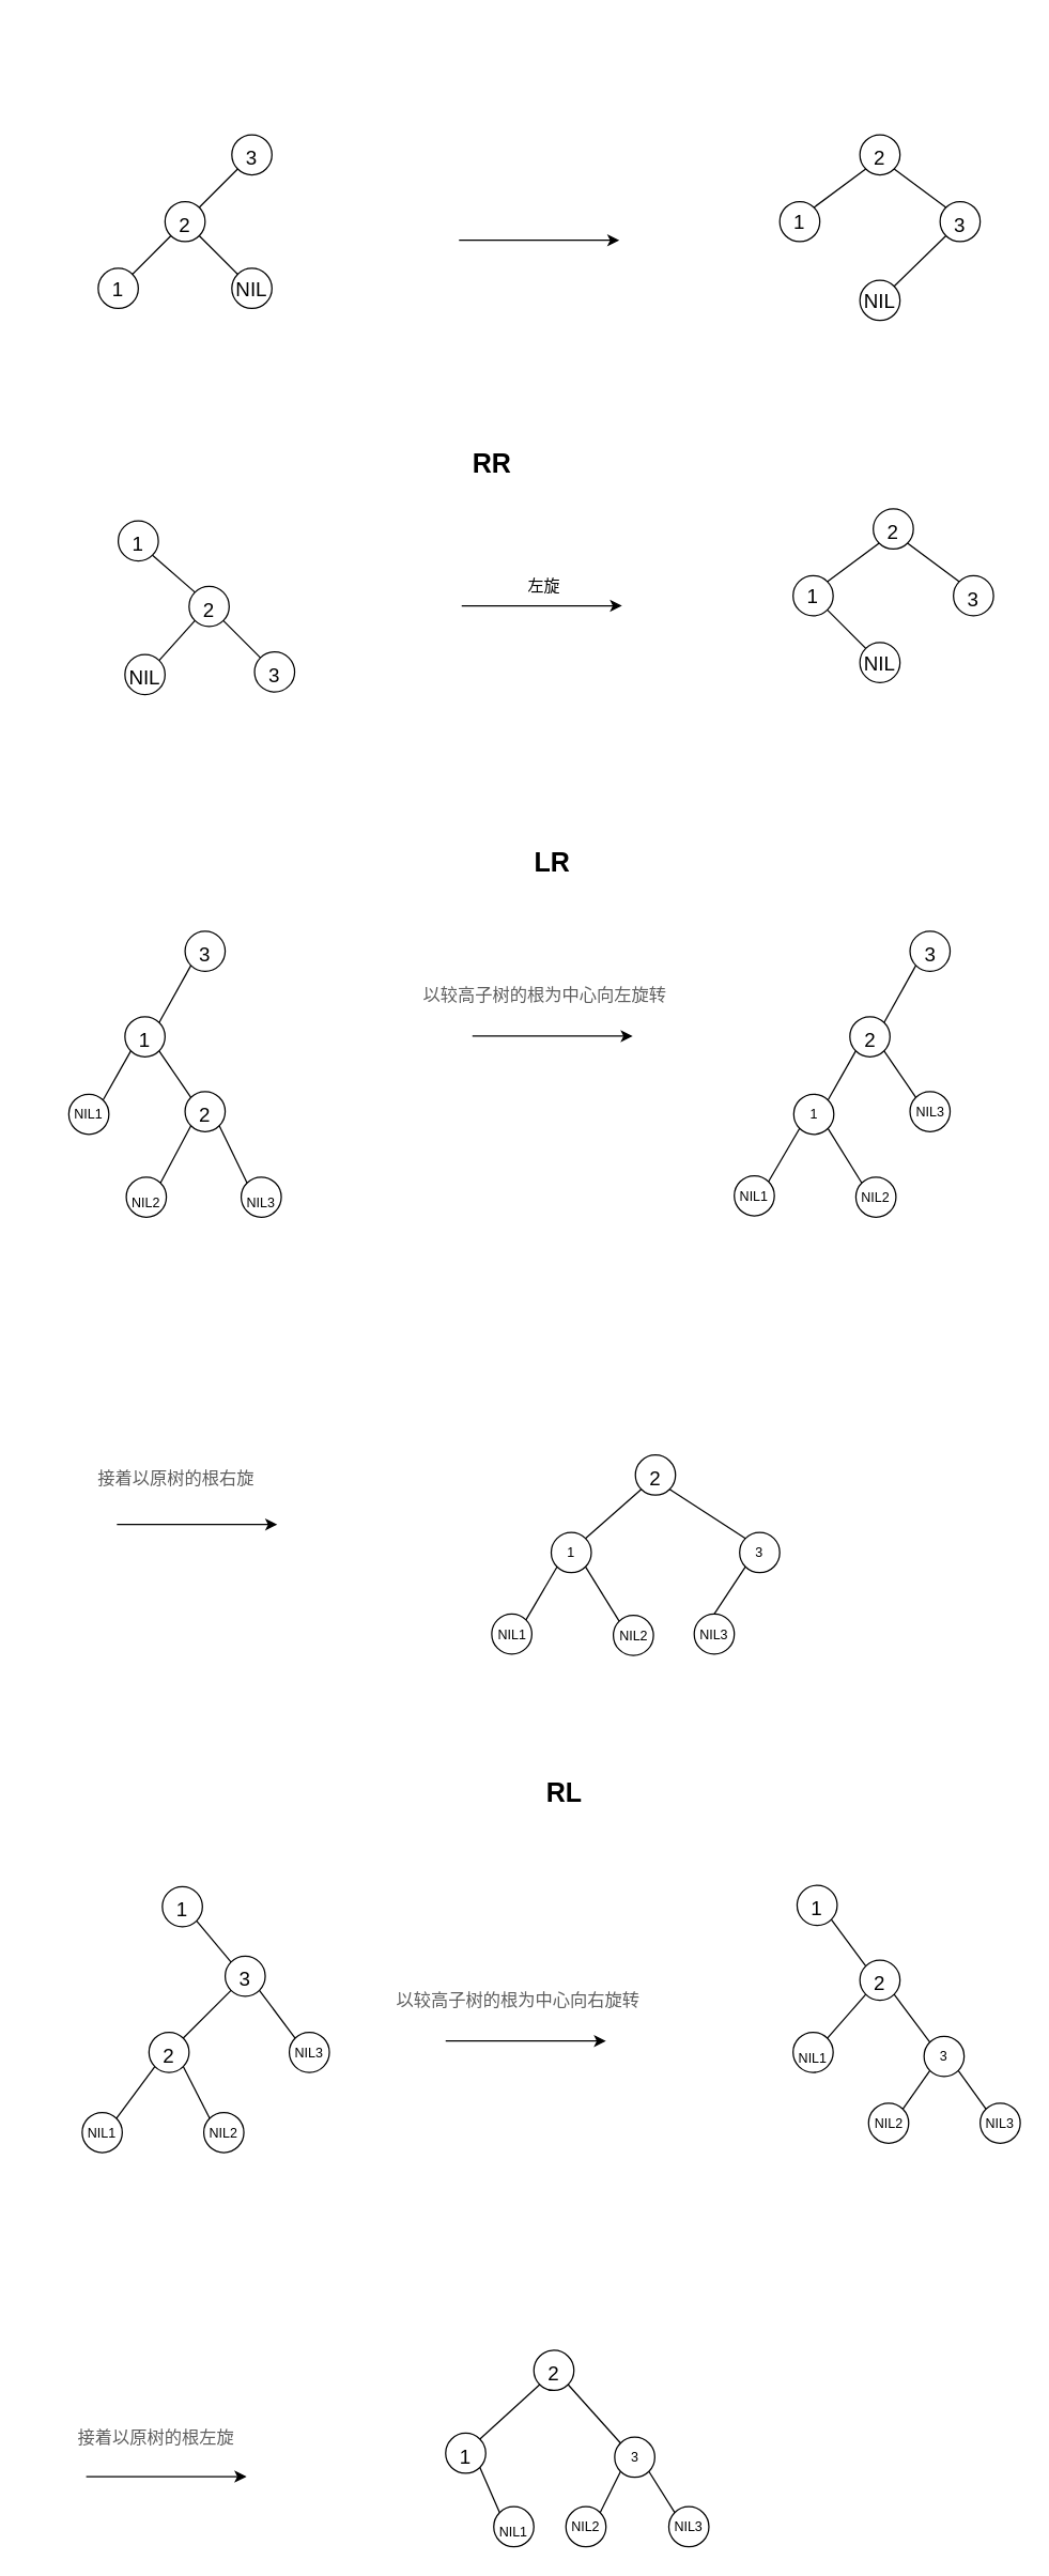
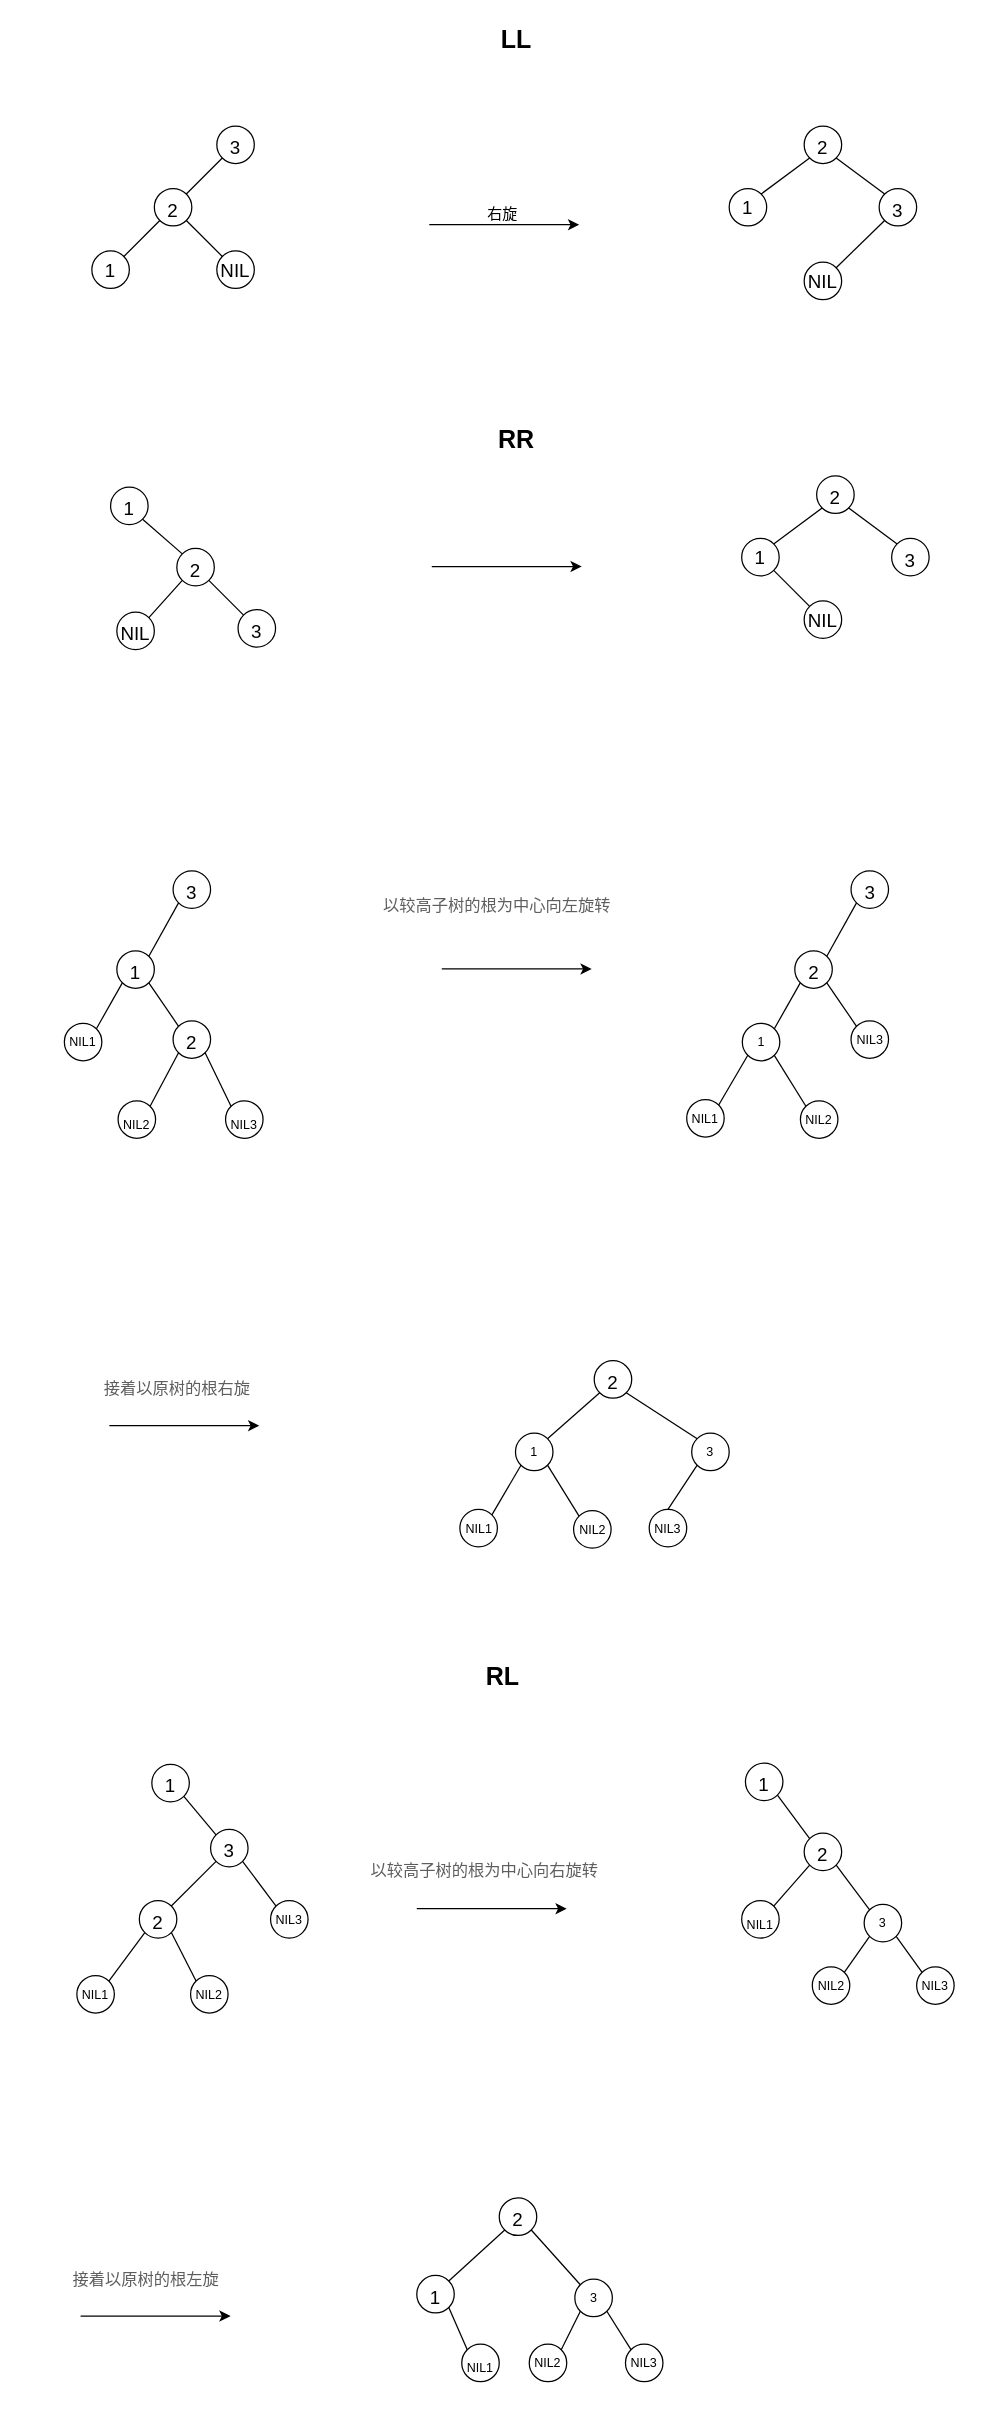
+ <mxCell id="2" value="LL" style="text;html=1;strokeColor=none;fillColor=none;align=center;verticalAlign=middle;whiteSpace=wrap;rounded=0;fontSize=20;fontStyle=1" parent="1" vertex="1"><mxGeometry x="393" y="20" width="40" height="20" as="geometry" /></mxCell>
+ <mxCell id="41" value="右旋" style="text;html=1;strokeColor=none;fillColor=none;align=center;verticalAlign=middle;whiteSpace=wrap;rounded=0;" parent="1" vertex="1"><mxGeometry x="382" y="161" width="40" height="20" as="geometry" /></mxCell>
- <mxCell id="18" value="RR" style="text;html=1;strokeColor=none;fillColor=none;align=center;verticalAlign=middle;whiteSpace=wrap;rounded=0;fontSize=20;fontStyle=1" parent="1" vertex="1"><mxGeometry x="348" y="335" width="40" height="20" as="geometry" /></mxCell>
+ <mxCell id="18" value="RR" style="text;html=1;strokeColor=none;fillColor=none;align=center;verticalAlign=middle;whiteSpace=wrap;rounded=0;fontSize=20;fontStyle=1" parent="1" vertex="1"><mxGeometry x="393" y="340" width="40" height="20" as="geometry" /></mxCell>
- <mxCell id="42" value="左旋" style="text;html=1;strokeColor=none;fillColor=none;align=center;verticalAlign=middle;whiteSpace=wrap;rounded=0;" parent="1" vertex="1"><mxGeometry x="387" y="428" width="40" height="20" as="geometry" /></mxCell>
- <mxCell id="34" value="LR" style="text;html=1;strokeColor=none;fillColor=none;align=center;verticalAlign=middle;whiteSpace=wrap;rounded=0;fontSize=20;fontStyle=1" parent="1" vertex="1"><mxGeometry x="393" y="634" width="40" height="20" as="geometry" /></mxCell>
- <mxCell id="49" value="&lt;span style=&quot;color: rgb(94 , 94 , 94) ; font-family: &amp;#34;verdana&amp;#34; , &amp;#34;helvetica&amp;#34; , &amp;#34;arial&amp;#34; ; font-size: 13px ; text-align: justify ; background-color: rgb(255 , 255 , 255)&quot;&gt;以较高子树的根为中心向左旋转&lt;/span&gt;" style="text;html=1;strokeColor=none;fillColor=none;align=center;verticalAlign=middle;whiteSpace=wrap;rounded=0;fontSize=10;" parent="1" vertex="1"><mxGeometry x="310.5" y="726" width="193" height="36" as="geometry" /></mxCell>
+ <mxCell id="49" value="&lt;span style=&quot;color: rgb(94 , 94 , 94) ; font-family: &amp;#34;verdana&amp;#34; , &amp;#34;helvetica&amp;#34; , &amp;#34;arial&amp;#34; ; font-size: 13px ; text-align: justify ; background-color: rgb(255 , 255 , 255)&quot;&gt;以较高子树的根为中心向左旋转&lt;/span&gt;" style="text;html=1;strokeColor=none;fillColor=none;align=center;verticalAlign=middle;whiteSpace=wrap;rounded=0;fontSize=10;" parent="1" vertex="1"><mxGeometry x="300.5" y="706" width="193" height="36" as="geometry" /></mxCell>
- <mxCell id="71" value="&lt;font color=&quot;#5e5e5e&quot; face=&quot;verdana, helvetica, arial&quot;&gt;&lt;span style=&quot;font-size: 13px ; background-color: rgb(255 , 255 , 255)&quot;&gt;接着以原树的根右旋&lt;/span&gt;&lt;/font&gt;" style="text;html=1;strokeColor=none;fillColor=none;align=center;verticalAlign=middle;whiteSpace=wrap;rounded=0;fontSize=10;" parent="1" vertex="1"><mxGeometry x="34.5" y="1086.5" width="193" height="36" as="geometry" /></mxCell>
+ <mxCell id="71" value="&lt;font color=&quot;#5e5e5e&quot; face=&quot;verdana, helvetica, arial&quot;&gt;&lt;span style=&quot;font-size: 13px ; background-color: rgb(255 , 255 , 255)&quot;&gt;接着以原树的根右旋&lt;/span&gt;&lt;/font&gt;" style="text;html=1;strokeColor=none;fillColor=none;align=center;verticalAlign=middle;whiteSpace=wrap;rounded=0;fontSize=10;" parent="1" vertex="1"><mxGeometry x="44.5" y="1091.5" width="193" height="36" as="geometry" /></mxCell>
- <mxCell id="111" value="RL" style="text;html=1;strokeColor=none;fillColor=none;align=center;verticalAlign=middle;whiteSpace=wrap;rounded=0;fontSize=20;fontStyle=1" vertex="1" parent="1"><mxGeometry x="402" y="1330" width="40" height="20" as="geometry" /></mxCell>
+ <mxCell id="111" value="RL" style="text;html=1;strokeColor=none;fillColor=none;align=center;verticalAlign=middle;whiteSpace=wrap;rounded=0;fontSize=20;fontStyle=1" vertex="1" parent="1"><mxGeometry x="382" y="1330" width="40" height="20" as="geometry" /></mxCell>
